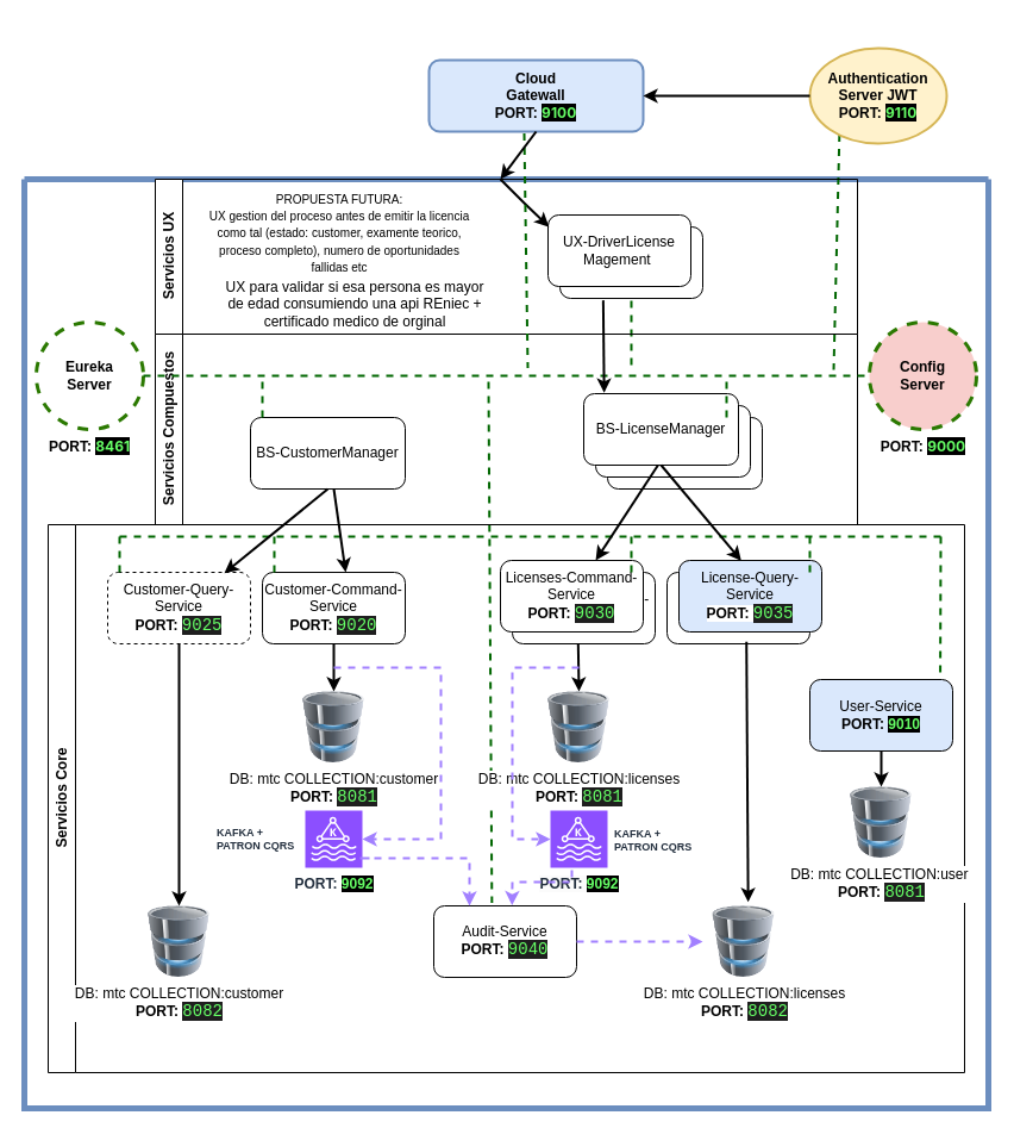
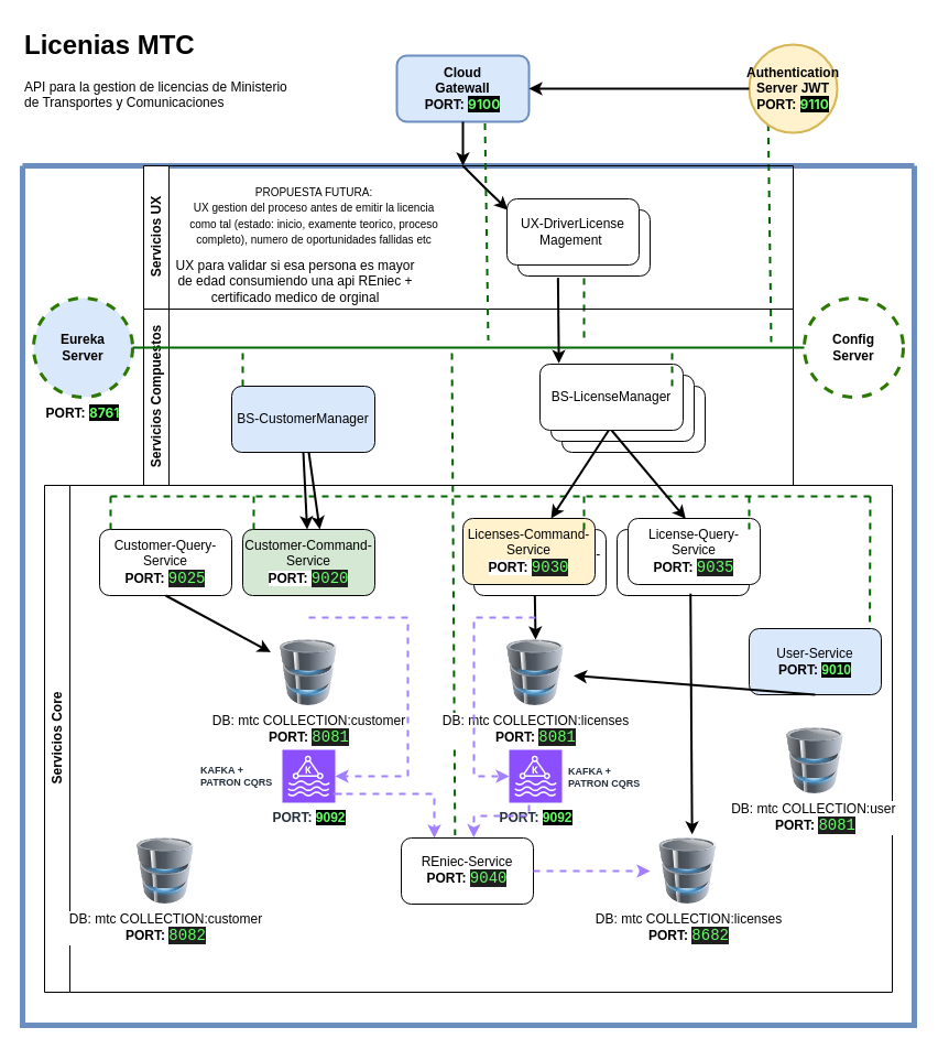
+ <mxCell id="68" value="&lt;h1 style=&quot;margin-top: 0px;&quot;&gt;Licenias MTC&lt;/h1&gt;&lt;p&gt;API para la gestion de licencias de Ministerio de Transportes y Comunicaciones&lt;/p&gt;" style="text;html=1;whiteSpace=wrap;overflow=hidden;rounded=0;" parent="1" vertex="1"><mxGeometry x="20" y="20" width="254" height="100" as="geometry" /></mxCell>
- <mxCell id="56" value="Cloud&lt;br&gt;Gatewall&lt;div&gt;&lt;b&gt;PORT:&amp;nbsp;&lt;span style=&quot;font-family: Inter, system-ui, -apple-system, BlinkMacSystemFont, &amp;quot;Segoe UI&amp;quot;, Roboto, Oxygen, Ubuntu, Cantarell, &amp;quot;Fira Sans&amp;quot;, &amp;quot;Droid Sans&amp;quot;, Helvetica, Arial, sans-serif; text-align: left; white-space-collapse: preserve; background-color: rgb(0, 0, 0);&quot;&gt;&lt;font color=&quot;#66ff66&quot;&gt;9100&lt;/font&gt;&lt;/span&gt;&lt;/b&gt;&lt;/div&gt;" style="rounded=1;whiteSpace=wrap;html=1;fontStyle=1;fillColor=#dae8fc;strokeColor=#6c8ebf;strokeWidth=2;" parent="1" vertex="1"><mxGeometry x="360" y="50" width="180" height="60" as="geometry" /></mxCell>
+ <mxCell id="56" value="Cloud&lt;br&gt;Gatewall&lt;div&gt;&lt;b&gt;PORT:&amp;nbsp;&lt;span style=&quot;font-family: Inter, system-ui, -apple-system, BlinkMacSystemFont, &amp;quot;Segoe UI&amp;quot;, Roboto, Oxygen, Ubuntu, Cantarell, &amp;quot;Fira Sans&amp;quot;, &amp;quot;Droid Sans&amp;quot;, Helvetica, Arial, sans-serif; text-align: left; white-space-collapse: preserve; background-color: rgb(0, 0, 0);&quot;&gt;&lt;font color=&quot;#66ff66&quot;&gt;9100&lt;/font&gt;&lt;/span&gt;&lt;/b&gt;&lt;/div&gt;" style="rounded=1;whiteSpace=wrap;html=1;fontStyle=1;fillColor=#dae8fc;strokeColor=#6c8ebf;strokeWidth=2;" parent="1" vertex="1"><mxGeometry x="360" y="50" width="120" height="60" as="geometry" /></mxCell>
- <mxCell id="66" value="Authentication Server JWT&lt;div&gt;&lt;b&gt;PORT:&amp;nbsp;&lt;span style=&quot;font-family: Inter, system-ui, -apple-system, BlinkMacSystemFont, &amp;quot;Segoe UI&amp;quot;, Roboto, Oxygen, Ubuntu, Cantarell, &amp;quot;Fira Sans&amp;quot;, &amp;quot;Droid Sans&amp;quot;, Helvetica, Arial, sans-serif; text-align: left; white-space-collapse: preserve; background-color: rgb(0, 0, 0);&quot;&gt;&lt;font color=&quot;#66ff66&quot;&gt;9110&lt;/font&gt;&lt;/span&gt;&lt;/b&gt;&lt;br&gt;&lt;/div&gt;" style="ellipse;whiteSpace=wrap;html=1;aspect=fixed;fillColor=#fff2cc;strokeColor=#d6b656;fillStyle=auto;strokeWidth=2;fontStyle=1" parent="1" vertex="1"><mxGeometry x="680" y="40" width="115" height="80" as="geometry" /></mxCell>
+ <mxCell id="66" value="Authentication Server JWT&lt;div&gt;&lt;b&gt;PORT:&amp;nbsp;&lt;span style=&quot;font-family: Inter, system-ui, -apple-system, BlinkMacSystemFont, &amp;quot;Segoe UI&amp;quot;, Roboto, Oxygen, Ubuntu, Cantarell, &amp;quot;Fira Sans&amp;quot;, &amp;quot;Droid Sans&amp;quot;, Helvetica, Arial, sans-serif; text-align: left; white-space-collapse: preserve; background-color: rgb(0, 0, 0);&quot;&gt;&lt;font color=&quot;#66ff66&quot;&gt;9110&lt;/font&gt;&lt;/span&gt;&lt;/b&gt;&lt;br&gt;&lt;/div&gt;" style="ellipse;whiteSpace=wrap;html=1;aspect=fixed;fillColor=#fff2cc;strokeColor=#d6b656;fillStyle=auto;strokeWidth=2;fontStyle=1" parent="1" vertex="1"><mxGeometry x="680" y="40" width="80" height="80" as="geometry" /></mxCell>
- <mxCell id="61" value="&lt;font style=&quot;font-size: 10px;&quot;&gt;&lt;span style=&quot;text-align: left;&quot;&gt;PROPUESTA FUTURA:&lt;/span&gt;&lt;/font&gt;&lt;div&gt;&lt;font style=&quot;font-size: 10px;&quot;&gt;&lt;span style=&quot;text-align: left;&quot;&gt;UX gestion del proceso antes de emitir la licencia como tal (&lt;/span&gt;&lt;span style=&quot;text-align: left; background-color: initial;&quot;&gt;estado: customer, examente teorico, proceso completo), numero de oportunidades fallidas etc&lt;/span&gt;&lt;/font&gt;&lt;/div&gt;" style="text;html=1;align=center;verticalAlign=middle;whiteSpace=wrap;rounded=0;" parent="57" vertex="1"><mxGeometry x="40" y="10" width="230" height="70" as="geometry" /></mxCell>
+ <mxCell id="61" value="&lt;font style=&quot;font-size: 10px;&quot;&gt;&lt;span style=&quot;text-align: left;&quot;&gt;PROPUESTA FUTURA:&lt;/span&gt;&lt;/font&gt;&lt;div&gt;&lt;font style=&quot;font-size: 10px;&quot;&gt;&lt;span style=&quot;text-align: left;&quot;&gt;UX gestion del proceso antes de emitir la licencia como tal (&lt;/span&gt;&lt;span style=&quot;text-align: left; background-color: initial;&quot;&gt;estado: inicio, examente teorico, proceso completo), numero de oportunidades fallidas etc&lt;/span&gt;&lt;/font&gt;&lt;/div&gt;" style="text;html=1;align=center;verticalAlign=middle;whiteSpace=wrap;rounded=0;" parent="57" vertex="1"><mxGeometry x="40" y="10" width="230" height="70" as="geometry" /></mxCell>
- <mxCell id="62" value="UX para validar si esa persona es mayor de edad consumiendo una api REniec + certificado medico de orginal" style="text;html=1;align=center;verticalAlign=middle;whiteSpace=wrap;rounded=0;" parent="57" vertex="1"><mxGeometry x="56" y="90" width="224" height="30" as="geometry" /></mxCell>
+ <mxCell id="62" value="UX para validar si esa persona es mayor de edad consumiendo una api REniec + certificado medico de orginal" style="text;html=1;align=center;verticalAlign=middle;whiteSpace=wrap;rounded=0;" parent="57" vertex="1"><mxGeometry x="26" y="90" width="224" height="30" as="geometry" /></mxCell>
- <mxCell id="13" value="Eureka&lt;br&gt;Server" style="ellipse;whiteSpace=wrap;html=1;aspect=fixed;dashed=1;strokeWidth=3;strokeColor=#2B7901;fontStyle=1" parent="2" vertex="1"><mxGeometry x="10" y="120" width="90" height="90" as="geometry" /></mxCell>
+ <mxCell id="13" value="Eureka&lt;br&gt;Server" style="ellipse;whiteSpace=wrap;html=1;aspect=fixed;dashed=1;strokeWidth=3;strokeColor=#2B7901;fontStyle=1;fillColor=#dae8fc;" parent="2" vertex="1"><mxGeometry x="10" y="120" width="90" height="90" as="geometry" /></mxCell>
- <mxCell id="49" value="" style="endArrow=none;dashed=1;html=1;rounded=0;strokeColor=#006600;strokeWidth=2;" parent="2" source="13" target="14" edge="1"><mxGeometry width="50" height="50" relative="1" as="geometry"><mxPoint x="340" y="280" as="sourcePoint" /><mxPoint x="390" y="230" as="targetPoint" /></mxGeometry></mxCell>
+ <mxCell id="49" value="" style="endArrow=none;dashed=0;html=1;rounded=0;strokeColor=#006600;strokeWidth=2;" parent="2" source="13" target="14" edge="1"><mxGeometry width="50" height="50" relative="1" as="geometry"><mxPoint x="340" y="280" as="sourcePoint" /><mxPoint x="390" y="230" as="targetPoint" /></mxGeometry></mxCell>
- <mxCell id="14" value="Config&lt;br&gt;Server" style="ellipse;whiteSpace=wrap;html=1;aspect=fixed;dashed=1;strokeWidth=3;strokeColor=#2B7901;fontStyle=1;fillColor=#f8cecc;" parent="2" vertex="1"><mxGeometry x="710" y="120" width="90" height="90" as="geometry" /></mxCell>
+ <mxCell id="14" value="Config&lt;br&gt;Server" style="ellipse;whiteSpace=wrap;html=1;aspect=fixed;dashed=1;strokeWidth=3;strokeColor=#2B7901;fontStyle=1" parent="2" vertex="1"><mxGeometry x="710" y="120" width="90" height="90" as="geometry" /></mxCell>
- <mxCell id="55" value="&lt;div style=&quot;text-align: left;&quot;&gt;&lt;b style=&quot;background-color: initial;&quot;&gt;PORT:&amp;nbsp;&lt;/b&gt;&lt;b style=&quot;white-space-collapse: preserve;&quot;&gt;&lt;font style=&quot;background-color: rgb(0, 0, 0);&quot; color=&quot;#66ff66&quot; face=&quot;Inter, system-ui, -apple-system, BlinkMacSystemFont, Segoe UI, Roboto, Oxygen, Ubuntu, Cantarell, Fira Sans, Droid Sans, Helvetica, Arial, sans-serif&quot;&gt;8461&lt;/font&gt;&lt;/b&gt;&lt;/div&gt;" style="text;html=1;align=center;verticalAlign=middle;whiteSpace=wrap;rounded=0;" parent="2" vertex="1"><mxGeometry x="25" y="210" width="60" height="30" as="geometry" /></mxCell>
+ <mxCell id="55" value="&lt;div style=&quot;text-align: left;&quot;&gt;&lt;b style=&quot;background-color: initial;&quot;&gt;PORT:&amp;nbsp;&lt;/b&gt;&lt;b style=&quot;white-space-collapse: preserve;&quot;&gt;&lt;font style=&quot;background-color: rgb(0, 0, 0);&quot; color=&quot;#66ff66&quot; face=&quot;Inter, system-ui, -apple-system, BlinkMacSystemFont, Segoe UI, Roboto, Oxygen, Ubuntu, Cantarell, Fira Sans, Droid Sans, Helvetica, Arial, sans-serif&quot;&gt;8761&lt;/font&gt;&lt;/b&gt;&lt;/div&gt;" style="text;html=1;align=center;verticalAlign=middle;whiteSpace=wrap;rounded=0;" parent="2" vertex="1"><mxGeometry x="25" y="210" width="60" height="30" as="geometry" /></mxCell>
- <mxCell id="54" value="&lt;b&gt;PORT:&amp;nbsp;&lt;span style=&quot;font-family: Inter, system-ui, -apple-system, BlinkMacSystemFont, &amp;quot;Segoe UI&amp;quot;, Roboto, Oxygen, Ubuntu, Cantarell, &amp;quot;Fira Sans&amp;quot;, &amp;quot;Droid Sans&amp;quot;, Helvetica, Arial, sans-serif; text-align: left; white-space-collapse: preserve; background-color: rgb(0, 0, 0);&quot;&gt;&lt;font style=&quot;&quot; color=&quot;#66ff66&quot;&gt;9000&lt;/font&gt;&lt;/span&gt;&lt;/b&gt;" style="text;html=1;align=center;verticalAlign=middle;whiteSpace=wrap;rounded=0;" parent="2" vertex="1"><mxGeometry x="717.5" y="210" width="75" height="30" as="geometry" /></mxCell>
- <mxCell id="4" value="BS-CustomerManager" style="rounded=1;whiteSpace=wrap;html=1;" parent="3" vertex="1"><mxGeometry x="80" y="70" width="130" height="60" as="geometry" /></mxCell>
+ <mxCell id="4" value="BS-CustomerManager" style="rounded=1;whiteSpace=wrap;html=1;fillColor=#dae8fc;" parent="3" vertex="1"><mxGeometry x="80" y="70" width="130" height="60" as="geometry" /></mxCell>
- <mxCell id="53" value="" style="endArrow=classic;html=1;rounded=0;exitX=0.5;exitY=1;exitDx=0;exitDy=0;entryX=0.817;entryY=0.011;entryDx=0;entryDy=0;entryPerimeter=0;strokeWidth=2;" parent="2" source="4" target="23" edge="1"><mxGeometry width="50" height="50" relative="1" as="geometry"><mxPoint x="270" y="320" as="sourcePoint" /><mxPoint x="320" y="270" as="targetPoint" /></mxGeometry></mxCell>
+ <mxCell id="53" value="" style="endArrow=classic;html=1;rounded=0;exitX=0.5;exitY=1;exitDx=0;exitDy=0;strokeWidth=2;" parent="2" source="4" target="21" edge="1"><mxGeometry width="50" height="50" relative="1" as="geometry"><mxPoint x="270" y="320" as="sourcePoint" /><mxPoint x="320" y="270" as="targetPoint" /></mxGeometry></mxCell>
- <mxCell id="29" value="Licenses-Command-Service&lt;div&gt;&lt;b style=&quot;text-wrap: nowrap; background-color: rgb(255, 255, 255);&quot;&gt;PORT:&amp;nbsp;&lt;/b&gt;&lt;span style=&quot;white-space: pre; background-color: rgb(31, 31, 31); font-family: Consolas, &amp;quot;Courier New&amp;quot;, monospace; font-size: 14px;&quot;&gt;&lt;font color=&quot;#66ff66&quot;&gt;9030&lt;/font&gt;&lt;/span&gt;&lt;br&gt;&lt;/div&gt;" style="rounded=1;whiteSpace=wrap;html=1;" parent="15" vertex="1"><mxGeometry x="380" y="30" width="120" height="60" as="geometry" /></mxCell>
+ <mxCell id="29" value="Licenses-Command-Service&lt;div&gt;&lt;b style=&quot;text-wrap: nowrap; background-color: rgb(255, 255, 255);&quot;&gt;PORT:&amp;nbsp;&lt;/b&gt;&lt;span style=&quot;white-space: pre; background-color: rgb(31, 31, 31); font-family: Consolas, &amp;quot;Courier New&amp;quot;, monospace; font-size: 14px;&quot;&gt;&lt;font color=&quot;#66ff66&quot;&gt;9030&lt;/font&gt;&lt;/span&gt;&lt;br&gt;&lt;/div&gt;" style="rounded=1;whiteSpace=wrap;html=1;fillColor=#fff2cc;" parent="15" vertex="1"><mxGeometry x="380" y="30" width="120" height="60" as="geometry" /></mxCell>
- <mxCell id="30" value="License-Query-Service&lt;div&gt;&lt;b style=&quot;text-wrap: nowrap; background-color: rgb(255, 255, 255);&quot;&gt;PORT:&amp;nbsp;&lt;/b&gt;&lt;span style=&quot;white-space: pre; background-color: rgb(31, 31, 31); font-family: Consolas, &amp;quot;Courier New&amp;quot;, monospace; font-size: 14px;&quot;&gt;&lt;font color=&quot;#66ff66&quot;&gt;9035&lt;/font&gt;&lt;/span&gt;&lt;br&gt;&lt;/div&gt;" style="rounded=1;whiteSpace=wrap;html=1;fillColor=#dae8fc;" parent="15" vertex="1"><mxGeometry x="530" y="30" width="120" height="60" as="geometry" /></mxCell>
+ <mxCell id="30" value="License-Query-Service&lt;div&gt;&lt;b style=&quot;text-wrap: nowrap; background-color: rgb(255, 255, 255);&quot;&gt;PORT:&amp;nbsp;&lt;/b&gt;&lt;span style=&quot;white-space: pre; background-color: rgb(31, 31, 31); font-family: Consolas, &amp;quot;Courier New&amp;quot;, monospace; font-size: 14px;&quot;&gt;&lt;font color=&quot;#66ff66&quot;&gt;9035&lt;/font&gt;&lt;/span&gt;&lt;br&gt;&lt;/div&gt;" style="rounded=1;whiteSpace=wrap;html=1;" parent="15" vertex="1"><mxGeometry x="530" y="30" width="120" height="60" as="geometry" /></mxCell>
- <mxCell id="23" value="Customer-Query-Service&lt;div&gt;&lt;b style=&quot;text-wrap: nowrap; background-color: rgb(255, 255, 255);&quot;&gt;PORT:&amp;nbsp;&lt;/b&gt;&lt;span style=&quot;white-space: pre; background-color: rgb(31, 31, 31); font-family: Consolas, &amp;quot;Courier New&amp;quot;, monospace; font-size: 14px;&quot;&gt;&lt;font color=&quot;#66ff66&quot;&gt;9025&lt;/font&gt;&lt;/span&gt;&lt;br&gt;&lt;/div&gt;" style="rounded=1;whiteSpace=wrap;html=1;fillStyle=auto;dashed=1;" parent="15" vertex="1"><mxGeometry x="50" y="40" width="120" height="60" as="geometry" /></mxCell>
+ <mxCell id="23" value="Customer-Query-Service&lt;div&gt;&lt;b style=&quot;text-wrap: nowrap; background-color: rgb(255, 255, 255);&quot;&gt;PORT:&amp;nbsp;&lt;/b&gt;&lt;span style=&quot;white-space: pre; background-color: rgb(31, 31, 31); font-family: Consolas, &amp;quot;Courier New&amp;quot;, monospace; font-size: 14px;&quot;&gt;&lt;font color=&quot;#66ff66&quot;&gt;9025&lt;/font&gt;&lt;/span&gt;&lt;br&gt;&lt;/div&gt;" style="rounded=1;whiteSpace=wrap;html=1;fillStyle=auto;" parent="15" vertex="1"><mxGeometry x="50" y="40" width="120" height="60" as="geometry" /></mxCell>
- <mxCell id="21" value="Customer-Command-Service&lt;div&gt;&lt;b style=&quot;text-wrap: nowrap; background-color: rgb(255, 255, 255);&quot;&gt;PORT:&amp;nbsp;&lt;/b&gt;&lt;span style=&quot;white-space: pre; background-color: rgb(31, 31, 31); font-family: Consolas, &amp;quot;Courier New&amp;quot;, monospace; font-size: 14px;&quot;&gt;&lt;font color=&quot;#66ff66&quot;&gt;9020&lt;/font&gt;&lt;/span&gt;&lt;/div&gt;" style="rounded=1;whiteSpace=wrap;html=1;" parent="15" vertex="1"><mxGeometry x="180" y="40" width="120" height="60" as="geometry" /></mxCell>
+ <mxCell id="21" value="Customer-Command-Service&lt;div&gt;&lt;b style=&quot;text-wrap: nowrap; background-color: rgb(255, 255, 255);&quot;&gt;PORT:&amp;nbsp;&lt;/b&gt;&lt;span style=&quot;white-space: pre; background-color: rgb(31, 31, 31); font-family: Consolas, &amp;quot;Courier New&amp;quot;, monospace; font-size: 14px;&quot;&gt;&lt;font color=&quot;#66ff66&quot;&gt;9020&lt;/font&gt;&lt;/span&gt;&lt;/div&gt;" style="rounded=1;whiteSpace=wrap;html=1;fillColor=#d5e8d4;" parent="15" vertex="1"><mxGeometry x="180" y="40" width="120" height="60" as="geometry" /></mxCell>
- <mxCell id="44" value="" style="endArrow=classic;html=1;rounded=0;exitX=0.5;exitY=1;exitDx=0;exitDy=0;strokeWidth=2;" parent="15" source="21" target="16" edge="1"><mxGeometry width="50" height="50" relative="1" as="geometry"><mxPoint x="110" y="200" as="sourcePoint" /><mxPoint x="160" y="150" as="targetPoint" /></mxGeometry></mxCell>
- <mxCell id="43" value="" style="endArrow=classic;html=1;rounded=0;exitX=0.5;exitY=1;exitDx=0;exitDy=0;strokeWidth=2;" parent="15" source="26" target="27" edge="1"><mxGeometry width="50" height="50" relative="1" as="geometry"><mxPoint x="670" y="120" as="sourcePoint" /><mxPoint x="720" y="70" as="targetPoint" /></mxGeometry></mxCell>
+ <mxCell id="43" value="" style="endArrow=classic;html=1;rounded=0;exitX=0.5;exitY=1;exitDx=0;exitDy=0;strokeWidth=2;" parent="15" source="26" target="17" edge="1"><mxGeometry width="50" height="50" relative="1" as="geometry"><mxPoint x="670" y="120" as="sourcePoint" /><mxPoint x="720" y="70" as="targetPoint" /></mxGeometry></mxCell>
- <mxCell id="48" value="" style="endArrow=classic;html=1;rounded=0;exitX=0.5;exitY=1;exitDx=0;exitDy=0;entryX=0.5;entryY=0;entryDx=0;entryDy=0;strokeWidth=2;" parent="15" source="23" target="24" edge="1"><mxGeometry width="50" height="50" relative="1" as="geometry"><mxPoint x="80" y="210" as="sourcePoint" /><mxPoint x="130" y="160" as="targetPoint" /></mxGeometry></mxCell>
+ <mxCell id="48" value="" style="endArrow=classic;html=1;rounded=0;exitX=0.5;exitY=1;exitDx=0;exitDy=0;strokeWidth=2;" parent="15" source="23" target="16" edge="1"><mxGeometry width="50" height="50" relative="1" as="geometry"><mxPoint x="80" y="210" as="sourcePoint" /><mxPoint x="130" y="160" as="targetPoint" /></mxGeometry></mxCell>
- <mxCell id="20" value="Audit-Service&lt;div&gt;&lt;b style=&quot;text-wrap: nowrap; background-color: rgb(255, 255, 255);&quot;&gt;PORT:&amp;nbsp;&lt;/b&gt;&lt;span style=&quot;white-space: pre; background-color: rgb(31, 31, 31); font-family: Consolas, &amp;quot;Courier New&amp;quot;, monospace; font-size: 14px;&quot;&gt;&lt;font color=&quot;#66ff66&quot;&gt;9040&lt;/font&gt;&lt;/span&gt;&lt;br&gt;&lt;/div&gt;" style="rounded=1;whiteSpace=wrap;html=1;" parent="15" vertex="1"><mxGeometry x="324" y="320" width="120" height="60" as="geometry" /></mxCell>
+ <mxCell id="20" value="REniec-Service&lt;div&gt;&lt;b style=&quot;text-wrap: nowrap; background-color: rgb(255, 255, 255);&quot;&gt;PORT:&amp;nbsp;&lt;/b&gt;&lt;span style=&quot;white-space: pre; background-color: rgb(31, 31, 31); font-family: Consolas, &amp;quot;Courier New&amp;quot;, monospace; font-size: 14px;&quot;&gt;&lt;font color=&quot;#66ff66&quot;&gt;9040&lt;/font&gt;&lt;/span&gt;&lt;br&gt;&lt;/div&gt;" style="rounded=1;whiteSpace=wrap;html=1;" parent="15" vertex="1"><mxGeometry x="324" y="320" width="120" height="60" as="geometry" /></mxCell>
- <mxCell id="19" value="DB: mtc COLLECTION:licenses&lt;div&gt;&lt;b&gt;PORT:&amp;nbsp;&lt;/b&gt;&lt;span style=&quot;background-color: rgb(31, 31, 31); font-family: Consolas, &amp;quot;Courier New&amp;quot;, monospace; font-size: 14px; white-space-collapse: preserve;&quot;&gt;&lt;font color=&quot;#66ff66&quot;&gt;8082&lt;/font&gt;&lt;/span&gt;&lt;/div&gt;" style="image;html=1;image=img/lib/clip_art/computers/Database_128x128.png" parent="15" vertex="1"><mxGeometry x="550" y="320" width="69" height="60" as="geometry" /></mxCell>
+ <mxCell id="19" value="DB: mtc COLLECTION:licenses&lt;div&gt;&lt;b&gt;PORT:&amp;nbsp;&lt;/b&gt;&lt;span style=&quot;background-color: rgb(31, 31, 31); font-family: Consolas, &amp;quot;Courier New&amp;quot;, monospace; font-size: 14px; white-space-collapse: preserve;&quot;&gt;&lt;font color=&quot;#66ff66&quot;&gt;8682&lt;/font&gt;&lt;/span&gt;&lt;/div&gt;" style="image;html=1;image=img/lib/clip_art/computers/Database_128x128.png" parent="15" vertex="1"><mxGeometry x="550" y="320" width="69" height="60" as="geometry" /></mxCell>
